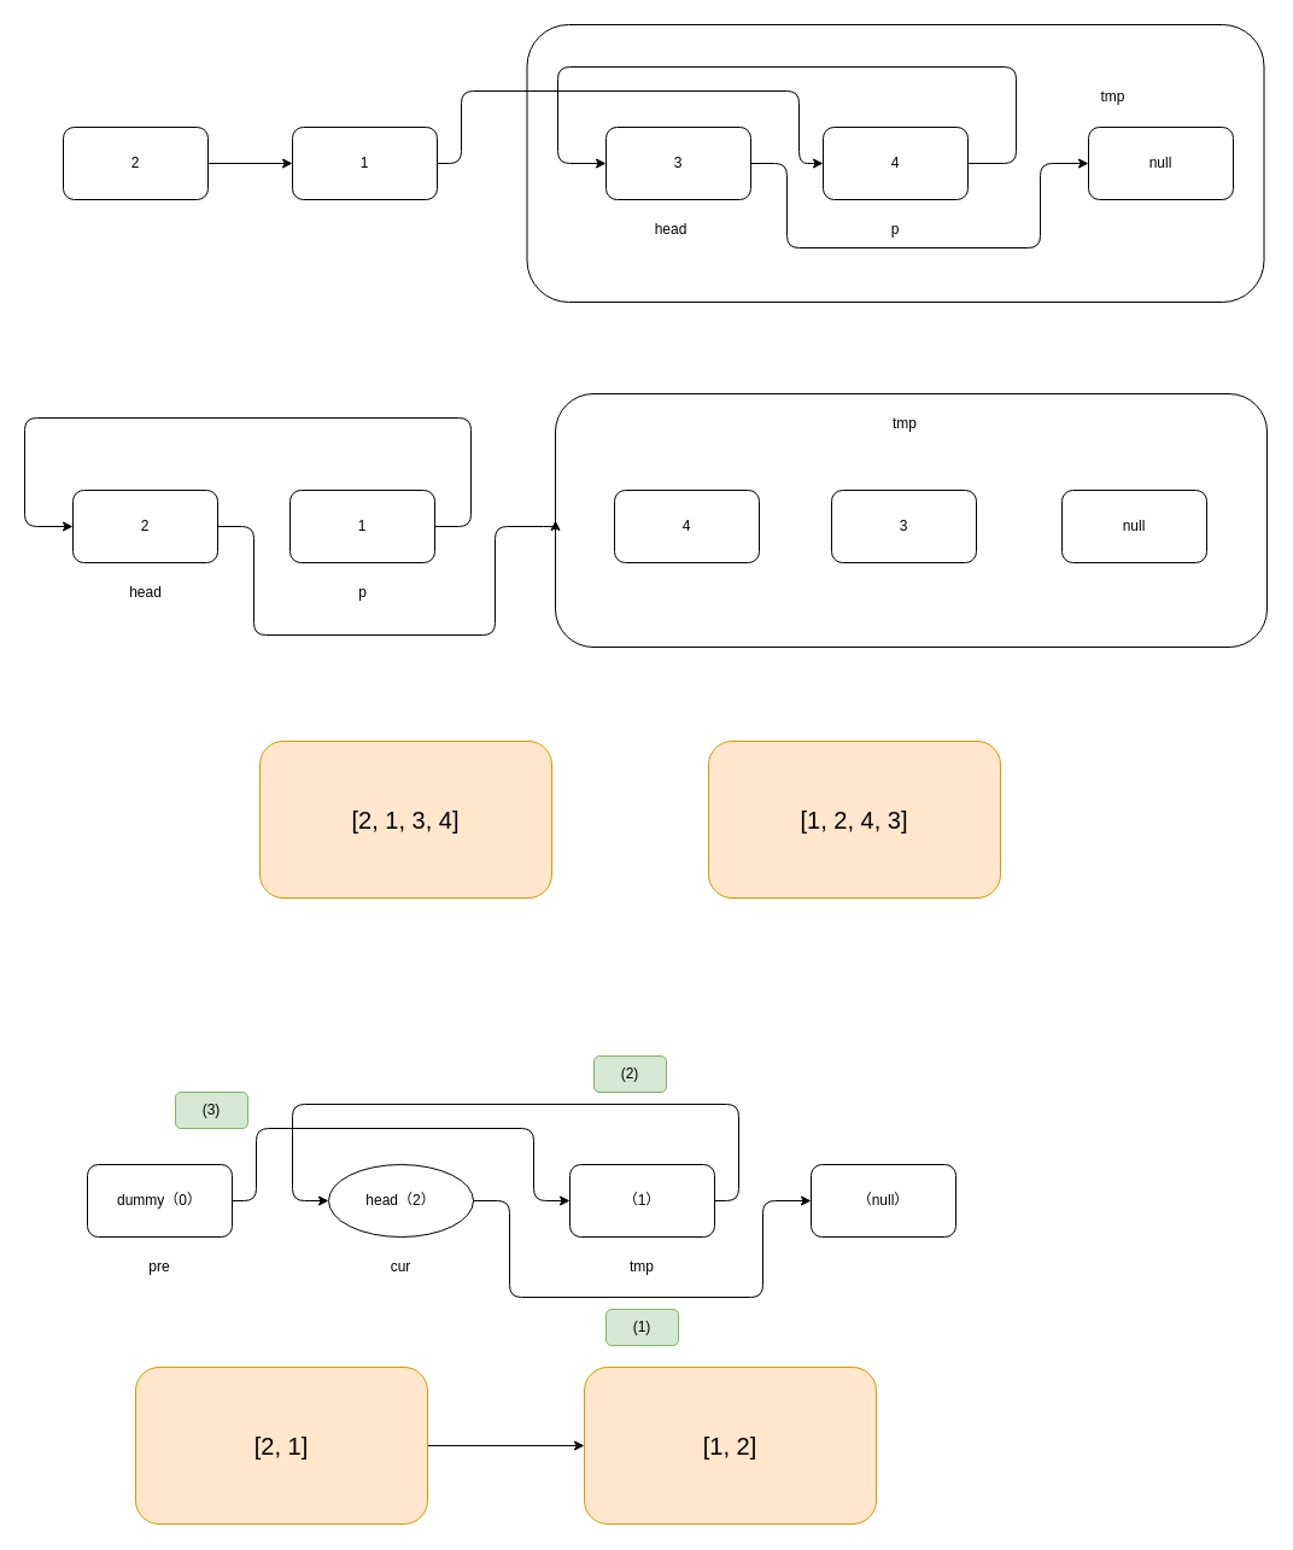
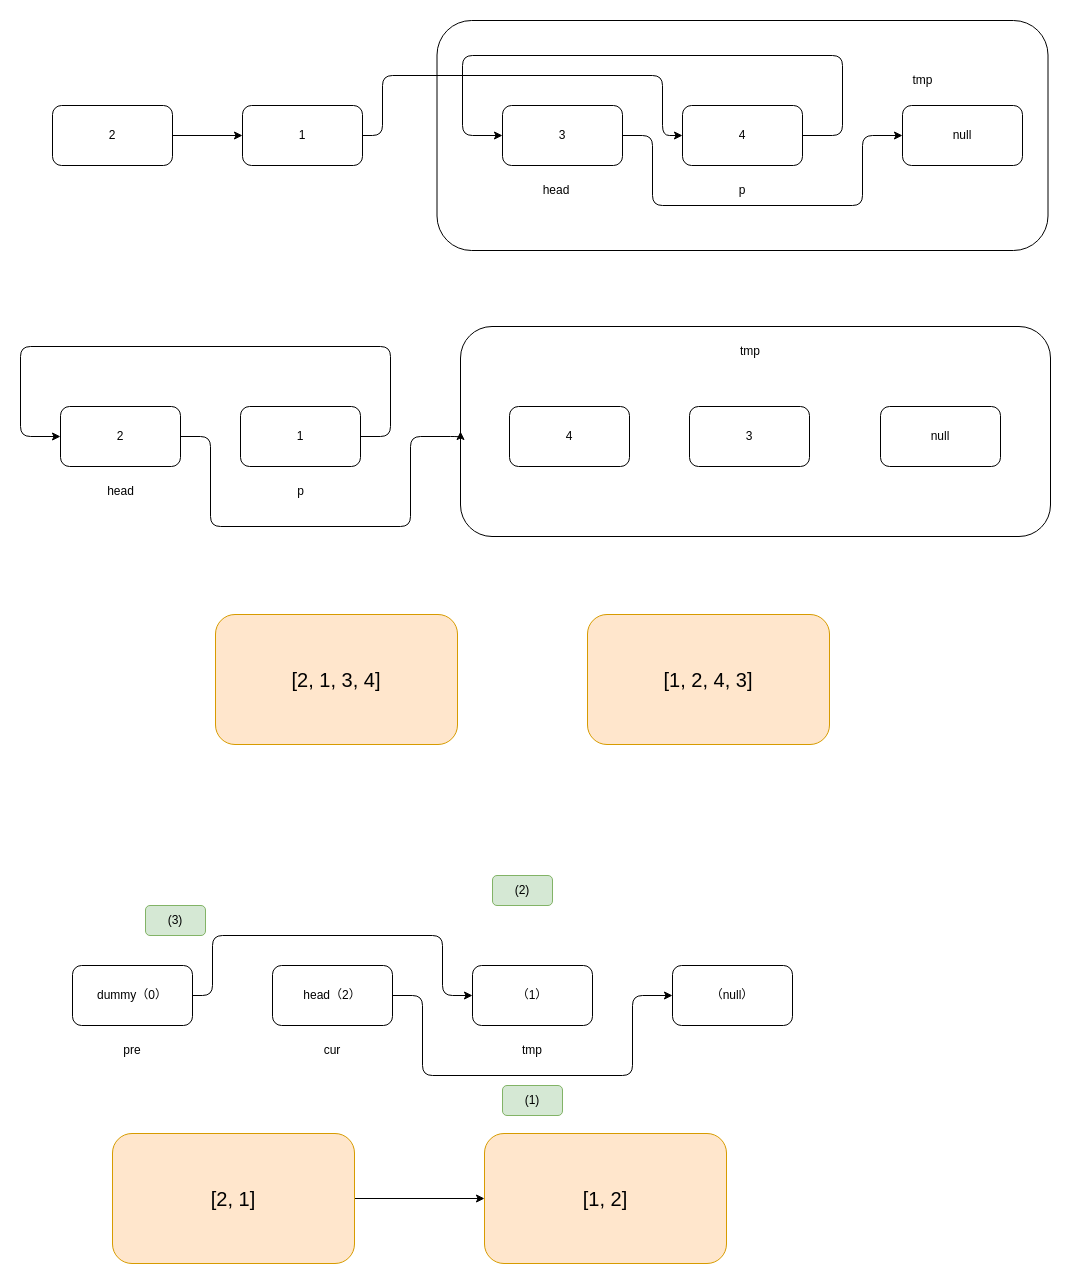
- <mxCell id="32" style="edgeStyle=orthogonalEdgeStyle;rounded=1;orthogonalLoop=1;jettySize=auto;html=1;entryX=0;entryY=0.5;entryDx=0;entryDy=0;" edge="1" parent="1" source="33" target="31"><mxGeometry relative="1" as="geometry"><Array as="points"><mxPoint x="612" y="995" /><mxPoint x="612" y="915" /><mxPoint x="242" y="915" /><mxPoint x="242" y="995" /></Array></mxGeometry></mxCell>
- <mxCell id="31" value="head（2）" style="ellipse;whiteSpace=wrap;html=1;" vertex="1" parent="1"><mxGeometry x="272" y="965" width="120" height="60" as="geometry" /></mxCell>
+ <mxCell id="31" value="head（2）" style="rounded=1;whiteSpace=wrap;html=1;" vertex="1" parent="1"><mxGeometry x="272" y="965" width="120" height="60" as="geometry" /></mxCell>
